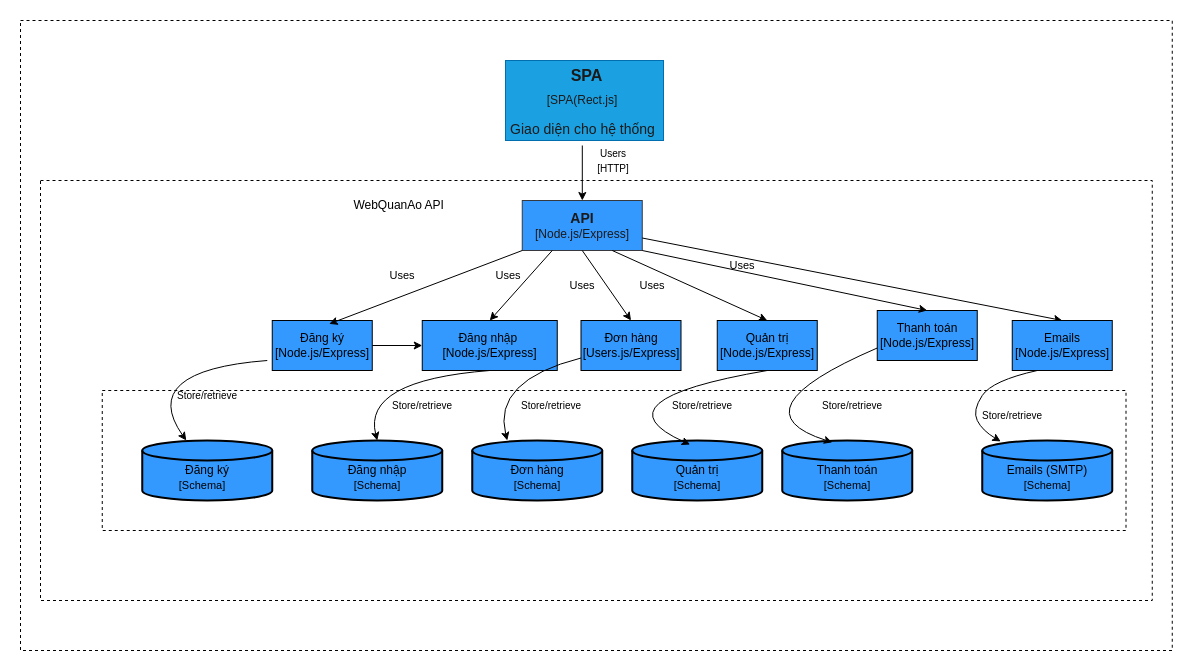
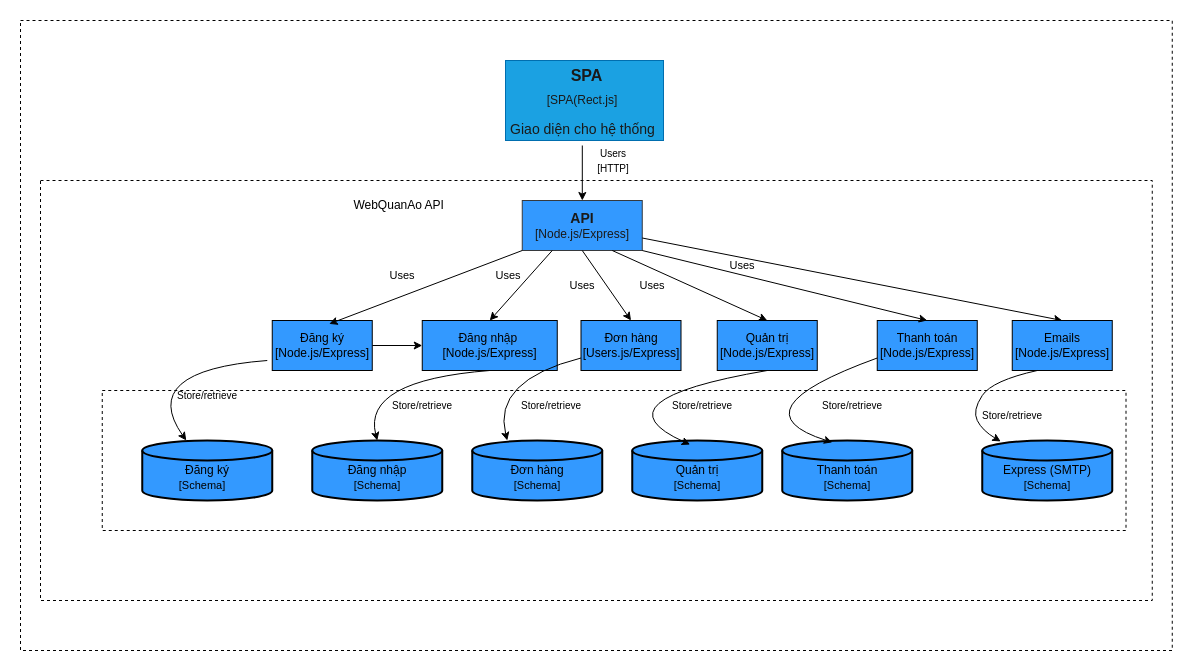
- <mxCell id="11" value="Thanh toán&lt;div&gt;[Node.js/Express]&lt;/div&gt;" style="rounded=0;whiteSpace=wrap;html=1;fillColor=#3399FF;" vertex="1" parent="1"><mxGeometry x="876.75" y="310" width="100" height="50" as="geometry" /></mxCell>
+ <mxCell id="11" value="Thanh toán&lt;div&gt;[Node.js/Express]&lt;/div&gt;" style="rounded=0;whiteSpace=wrap;html=1;fillColor=#3399FF;" vertex="1" parent="1"><mxGeometry x="876.75" y="320" width="100" height="50" as="geometry" /></mxCell>
- <mxCell id="51" value="Emails (SMTP)" style="strokeWidth=2;html=1;shape=mxgraph.flowchart.database;whiteSpace=wrap;fillColor=#3399FF;" vertex="1" parent="1"><mxGeometry x="981.75" y="440" width="130" height="60" as="geometry" /></mxCell>
+ <mxCell id="51" value="Express (SMTP)" style="strokeWidth=2;html=1;shape=mxgraph.flowchart.database;whiteSpace=wrap;fillColor=#3399FF;" vertex="1" parent="1"><mxGeometry x="981.75" y="440" width="130" height="60" as="geometry" /></mxCell>
